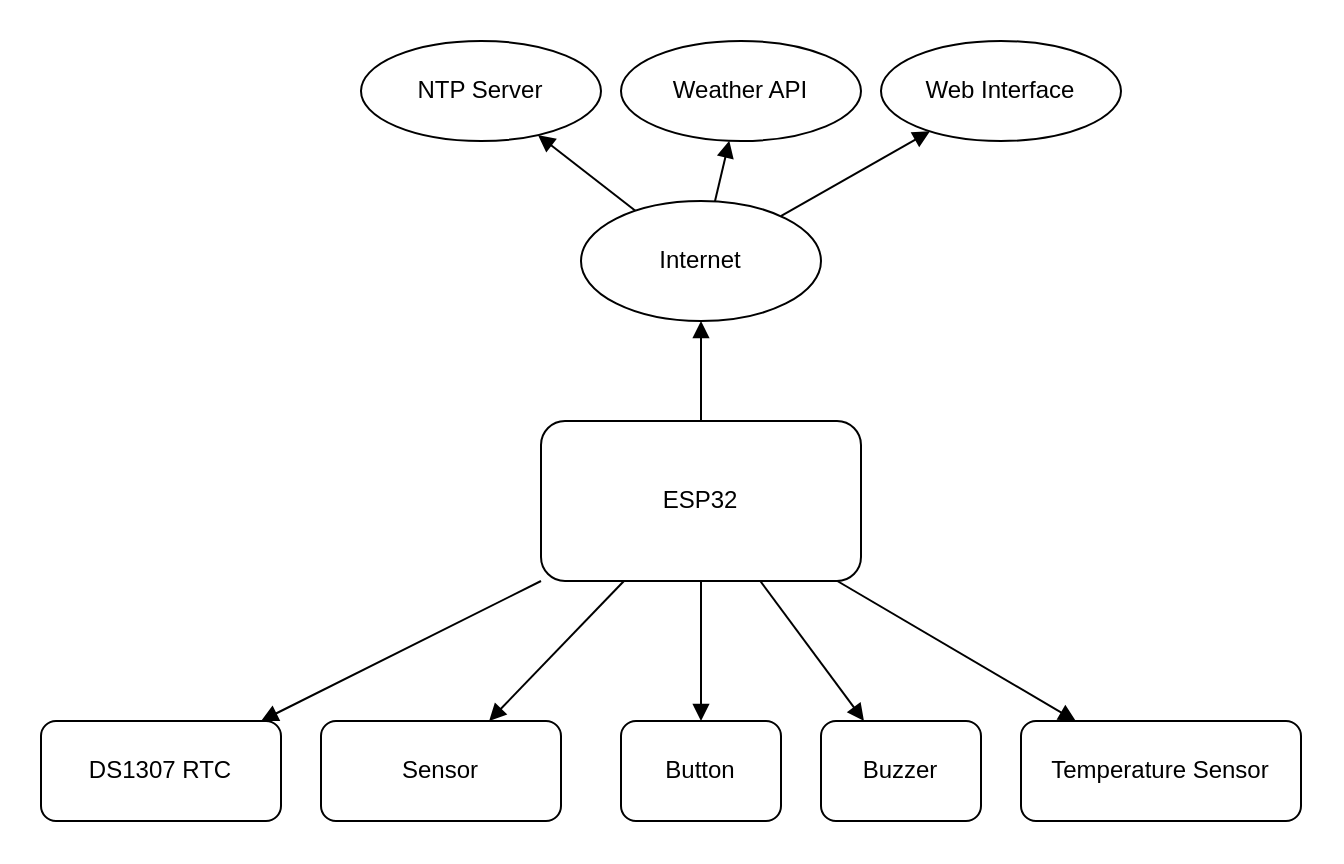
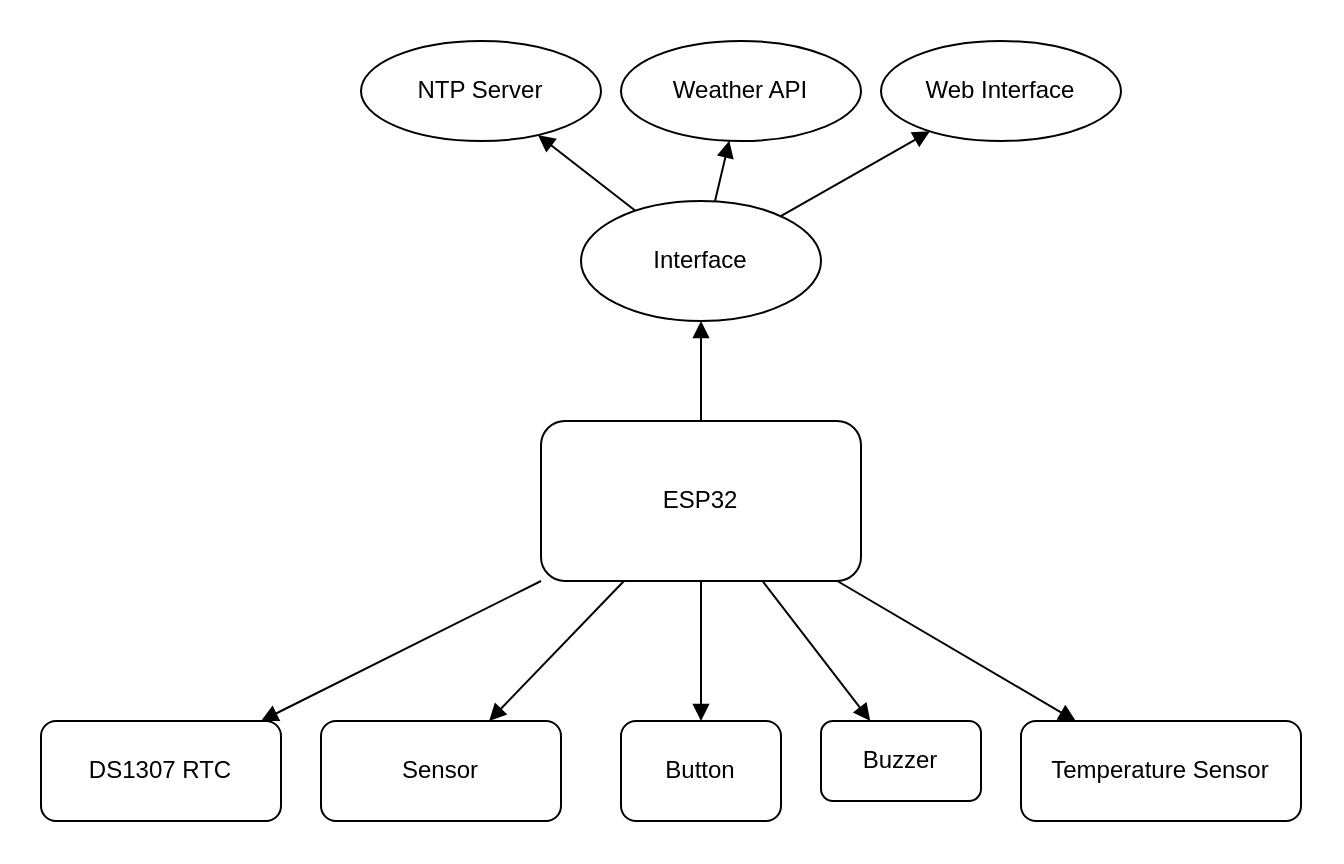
- <mxCell id="8" value="Internet" style="ellipse;whiteSpace=wrap;html=1;" parent="1" vertex="1"><mxGeometry x="290" y="100" width="120" height="60" as="geometry" /></mxCell>
+ <mxCell id="8" value="Interface" style="ellipse;whiteSpace=wrap;html=1;" parent="1" vertex="1"><mxGeometry x="290" y="100" width="120" height="60" as="geometry" /></mxCell>
- <mxCell id="7" value="Buzzer" style="rounded=1;whiteSpace=wrap;html=1;" parent="1" vertex="1"><mxGeometry x="410" y="360" width="80" height="50" as="geometry" /></mxCell>
+ <mxCell id="7" value="Buzzer" style="rounded=1;whiteSpace=wrap;html=1;" parent="1" vertex="1"><mxGeometry x="410" y="360" width="80" height="40" as="geometry" /></mxCell>
